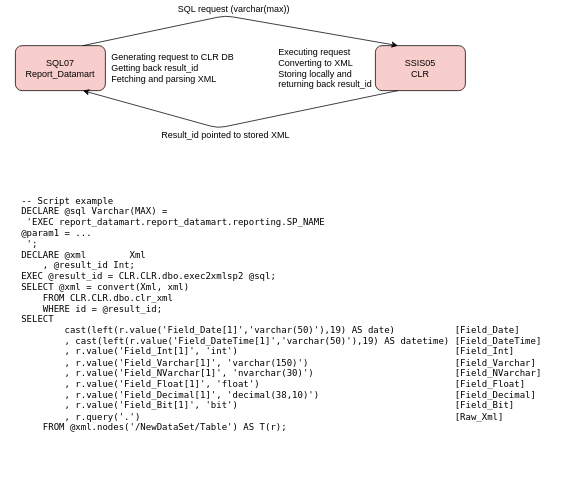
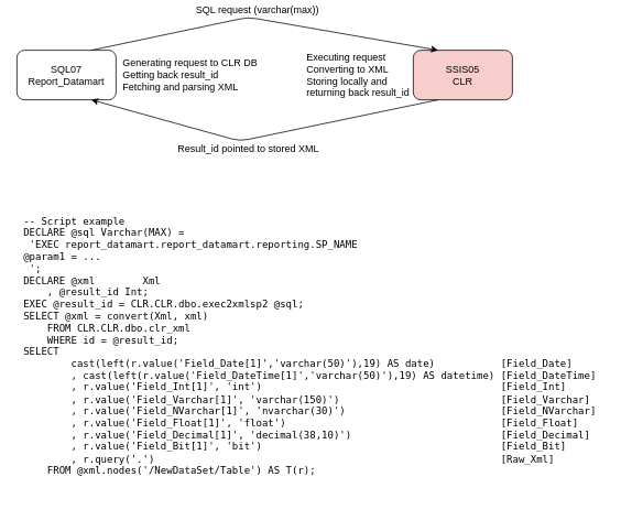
- <mxCell id="2" value="SQL07&lt;br&gt;Report_Datamart" style="rounded=1;whiteSpace=wrap;html=1;fillColor=#f8cecc;" parent="1" vertex="1"><mxGeometry x="20" y="60" width="120" height="60" as="geometry" /></mxCell>
+ <mxCell id="2" value="SQL07&lt;br&gt;Report_Datamart" style="rounded=1;whiteSpace=wrap;html=1;" parent="1" vertex="1"><mxGeometry x="20" y="60" width="120" height="60" as="geometry" /></mxCell>
